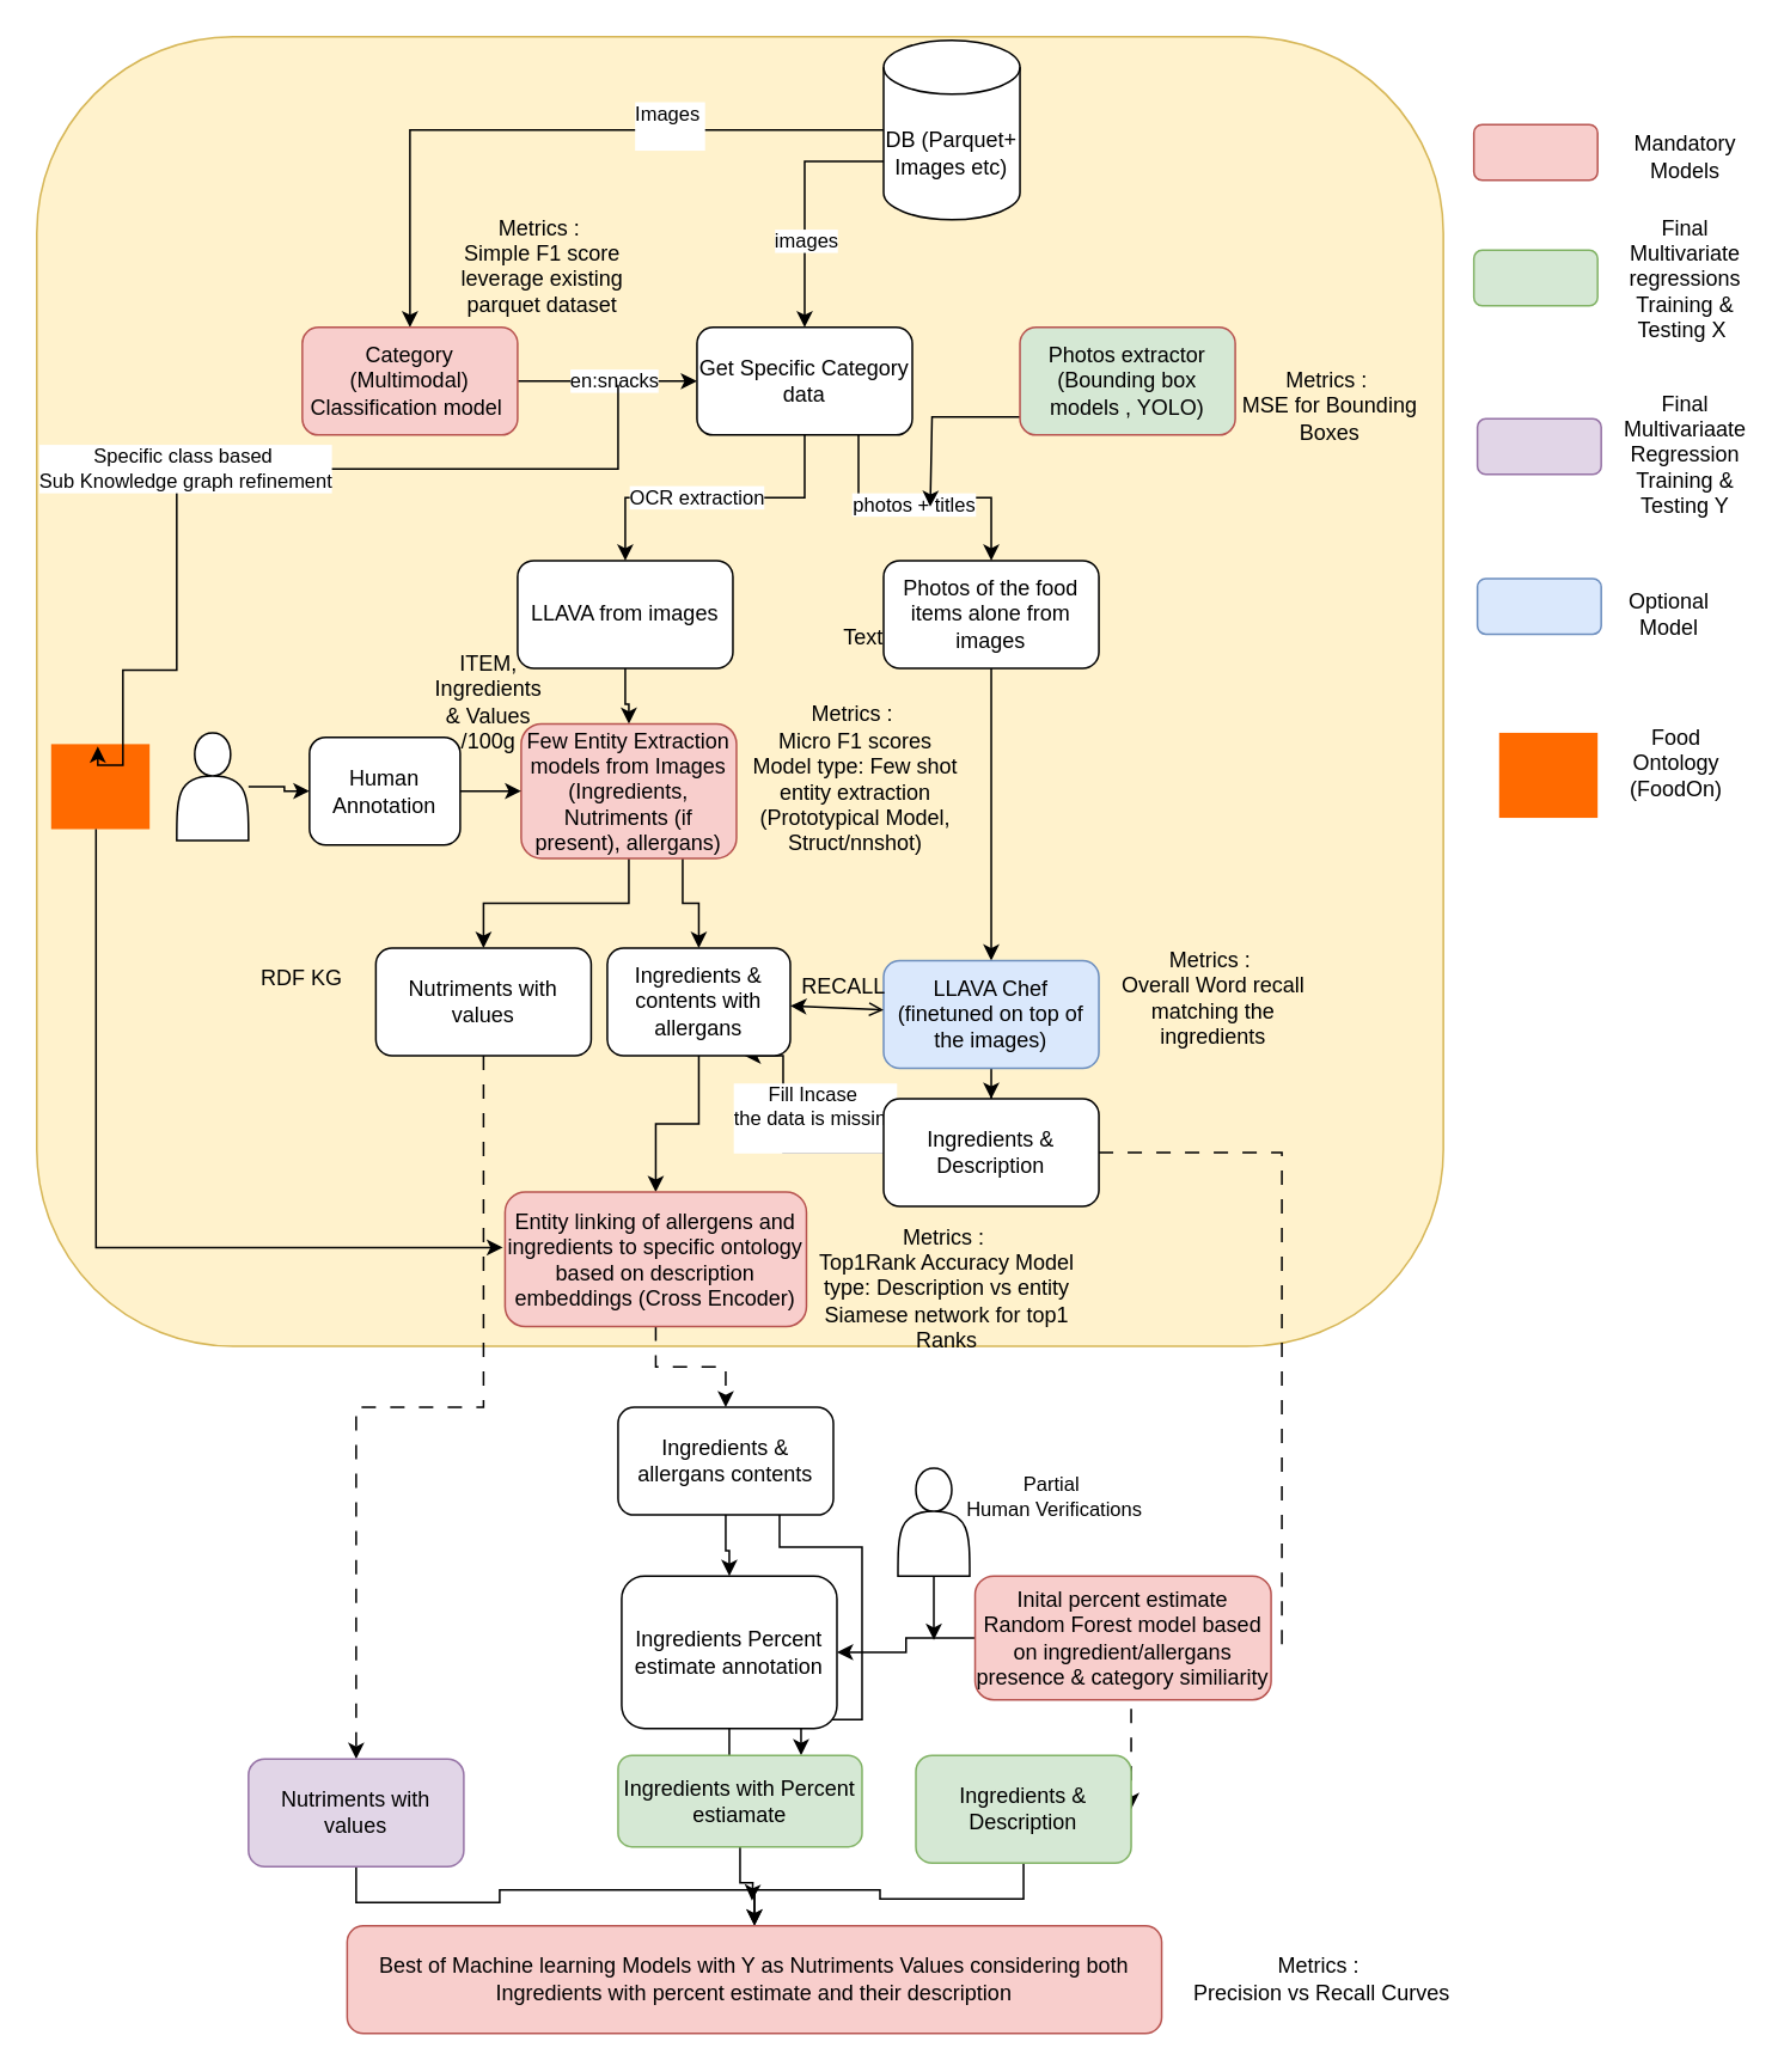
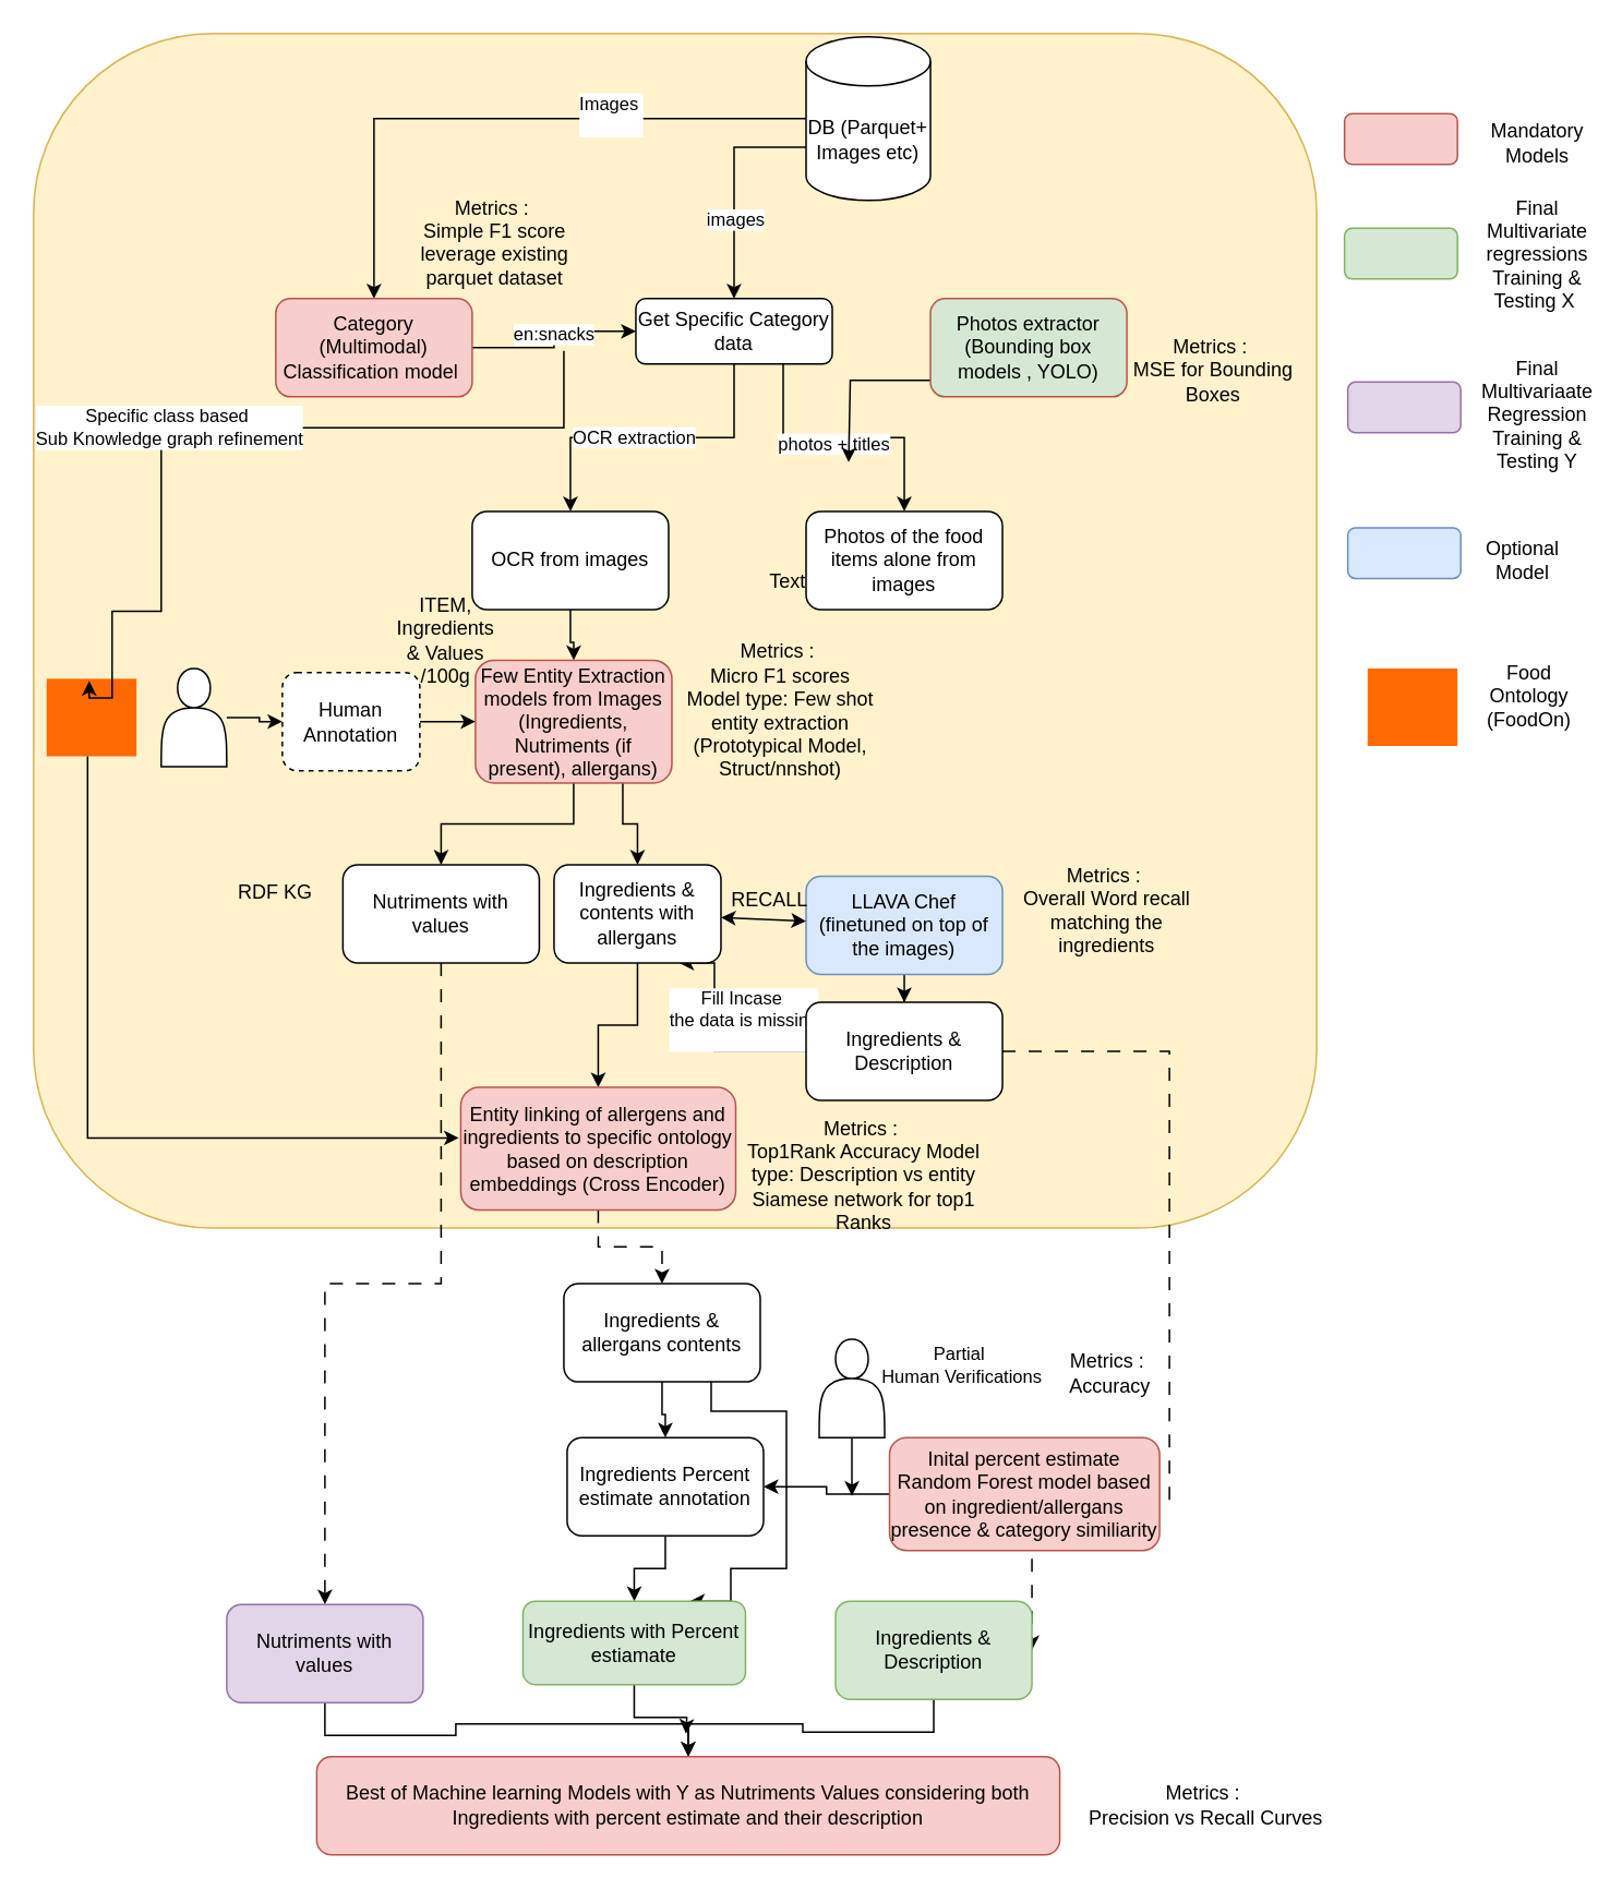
- <mxCell id="15" value="Get Specific Category data" style="rounded=1;whiteSpace=wrap;html=1;" parent="1" vertex="1"><mxGeometry x="388" y="182" width="120" height="60" as="geometry" /></mxCell>
+ <mxCell id="15" value="Get Specific Category data" style="rounded=1;whiteSpace=wrap;html=1;" parent="1" vertex="1"><mxGeometry x="388" y="182" width="120" height="40" as="geometry" /></mxCell>
- <mxCell id="17" value="LLAVA from images" style="rounded=1;whiteSpace=wrap;html=1;" parent="1" vertex="1"><mxGeometry x="288" y="312" width="120" height="60" as="geometry" /></mxCell>
+ <mxCell id="17" value="OCR from images" style="rounded=1;whiteSpace=wrap;html=1;" parent="1" vertex="1"><mxGeometry x="288" y="312" width="120" height="60" as="geometry" /></mxCell>
- <mxCell id="41" value="Human Annotation" style="rounded=1;whiteSpace=wrap;html=1;" parent="1" vertex="1"><mxGeometry x="172" y="410.5" width="84" height="60" as="geometry" /></mxCell>
+ <mxCell id="41" value="Human Annotation" style="rounded=1;whiteSpace=wrap;html=1;dashed=1;" parent="1" vertex="1"><mxGeometry x="172" y="410.5" width="84" height="60" as="geometry" /></mxCell>
- <mxCell id="18" style="edgeStyle=orthogonalEdgeStyle;rounded=0;orthogonalLoop=1;jettySize=auto;html=1;" parent="1" source="19" target="26" edge="1"><mxGeometry relative="1" as="geometry" /></mxCell>
- <mxCell id="36" value="" style="endArrow=open;startArrow=classic;html=1;rounded=0;" parent="1" source="35" target="26" edge="1"><mxGeometry width="50" height="50" relative="1" as="geometry"><mxPoint x="590" y="484" as="sourcePoint" /><mxPoint x="640" y="434" as="targetPoint" /></mxGeometry></mxCell>
+ <mxCell id="36" value="" style="endArrow=classic;startArrow=classic;html=1;rounded=0;" parent="1" source="35" target="26" edge="1"><mxGeometry width="50" height="50" relative="1" as="geometry"><mxPoint x="590" y="484" as="sourcePoint" /><mxPoint x="640" y="434" as="targetPoint" /></mxGeometry></mxCell>
+ <mxCell id="70" value="Metrics :&amp;nbsp;&lt;div&gt;Accuracy&lt;/div&gt;" style="text;html=1;align=center;verticalAlign=middle;whiteSpace=wrap;rounded=0;" vertex="1" parent="1"><mxGeometry x="648" y="824" width="60" height="30" as="geometry" /></mxCell>
- <mxCell id="52" value="Ingredients Percent estimate annotation" style="rounded=1;whiteSpace=wrap;html=1;" parent="1" vertex="1"><mxGeometry x="346" y="878" width="120" height="85" as="geometry" /></mxCell>
+ <mxCell id="52" value="Ingredients Percent estimate annotation" style="rounded=1;whiteSpace=wrap;html=1;" parent="1" vertex="1"><mxGeometry x="346" y="878" width="120" height="60" as="geometry" /></mxCell>
- <mxCell id="54" value="Ingredients with Percent estiamate" style="rounded=1;whiteSpace=wrap;html=1;fillColor=#d5e8d4;strokeColor=#82b366;" parent="1" vertex="1"><mxGeometry x="344" y="978" width="136" height="51" as="geometry" /></mxCell>
+ <mxCell id="54" value="Ingredients with Percent estiamate" style="rounded=1;whiteSpace=wrap;html=1;fillColor=#d5e8d4;strokeColor=#82b366;" parent="1" vertex="1"><mxGeometry x="319" y="978" width="136" height="51" as="geometry" /></mxCell>
